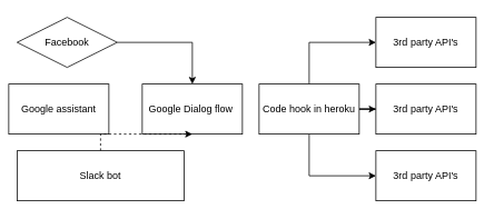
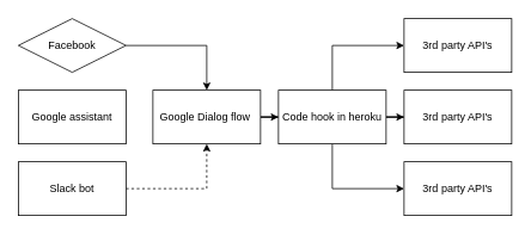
- <mxCell id="13" value="Google assistant" style="rounded=0;whiteSpace=wrap;html=1;" vertex="1" parent="1"><mxGeometry x="10" y="100" width="120" height="60" as="geometry" /></mxCell>
+ <mxCell id="13" value="Google assistant" style="rounded=0;whiteSpace=wrap;html=1;" vertex="1" parent="1"><mxGeometry x="20" y="100" width="120" height="60" as="geometry" /></mxCell>
+ <mxCell id="2" value="" style="edgeStyle=orthogonalEdgeStyle;rounded=0;orthogonalLoop=1;jettySize=auto;html=1;" edge="1" parent="1" source="3" target="7"><mxGeometry relative="1" as="geometry" /></mxCell>
- <mxCell id="15" value="Slack bot" style="rounded=0;whiteSpace=wrap;html=1;" vertex="1" parent="1"><mxGeometry x="20" y="180" width="200" height="60" as="geometry" /></mxCell>
+ <mxCell id="15" value="Slack bot" style="rounded=0;whiteSpace=wrap;html=1;" vertex="1" parent="1"><mxGeometry x="20" y="180" width="120" height="60" as="geometry" /></mxCell>
